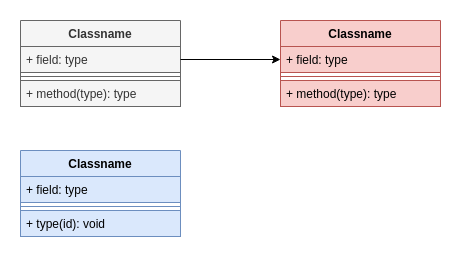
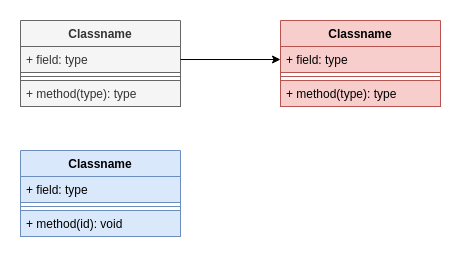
- <mxCell id="14" value="+ type(id): void" style="text;strokeColor=#6c8ebf;fillColor=#dae8fc;align=left;verticalAlign=top;spacingLeft=4;spacingRight=4;overflow=hidden;rotatable=0;points=[[0,0.5],[1,0.5]];portConstraint=eastwest;" vertex="1" parent="11"><mxGeometry y="60" width="160" height="26" as="geometry" /></mxCell>
+ <mxCell id="14" value="+ method(id): void" style="text;strokeColor=#6c8ebf;fillColor=#dae8fc;align=left;verticalAlign=top;spacingLeft=4;spacingRight=4;overflow=hidden;rotatable=0;points=[[0,0.5],[1,0.5]];portConstraint=eastwest;" vertex="1" parent="11"><mxGeometry y="60" width="160" height="26" as="geometry" /></mxCell>
